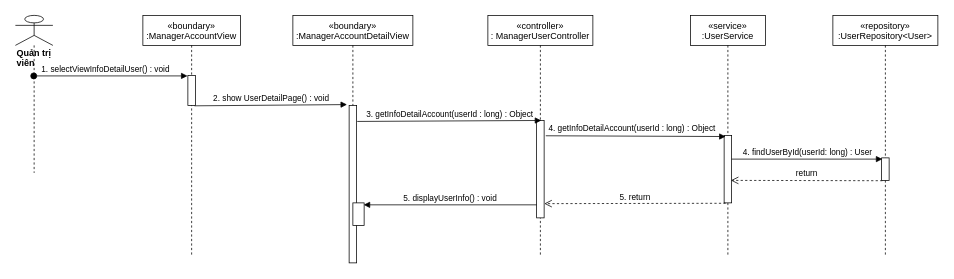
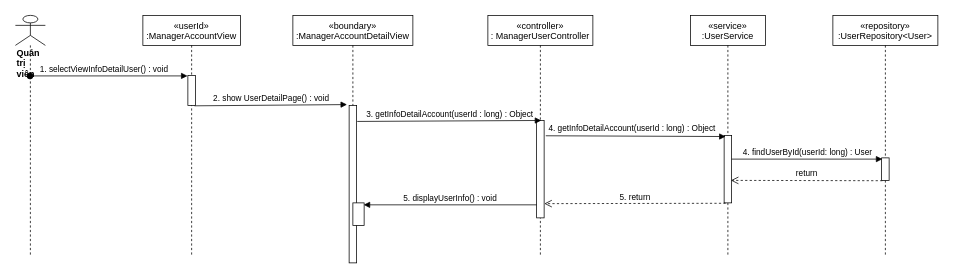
- <mxCell id="2" value="«boundary»&#10;:ManagerAccountView" style="shape=umlLifeline;perimeter=lifelinePerimeter;container=1;collapsible=0;recursiveResize=0;rounded=0;shadow=0;strokeWidth=1;" parent="1" vertex="1"><mxGeometry x="190" y="20" width="130" height="320" as="geometry" /></mxCell>
+ <mxCell id="2" value="«userId»&#10;:ManagerAccountView" style="shape=umlLifeline;perimeter=lifelinePerimeter;container=1;collapsible=0;recursiveResize=0;rounded=0;shadow=0;strokeWidth=1;" parent="1" vertex="1"><mxGeometry x="190" y="20" width="130" height="320" as="geometry" /></mxCell>
- <mxCell id="6" value="&lt;div&gt;&lt;b&gt;Quản trị viên&lt;/b&gt;&lt;/div&gt;" style="shape=umlLifeline;participant=umlActor;perimeter=lifelinePerimeter;whiteSpace=wrap;html=1;container=1;collapsible=0;recursiveResize=0;verticalAlign=top;spacingTop=36;outlineConnect=0;align=left;size=40;" parent="1" vertex="1"><mxGeometry x="20" y="20" width="50" height="210" as="geometry" /></mxCell>
+ <mxCell id="6" value="&lt;div&gt;&lt;b&gt;Quản trị viên&lt;/b&gt;&lt;/div&gt;" style="shape=umlLifeline;participant=umlActor;perimeter=lifelinePerimeter;whiteSpace=wrap;html=1;container=1;collapsible=0;recursiveResize=0;verticalAlign=top;spacingTop=36;outlineConnect=0;align=left;size=40;" parent="1" vertex="1"><mxGeometry x="20" y="20" width="40" height="320" as="geometry" /></mxCell>
